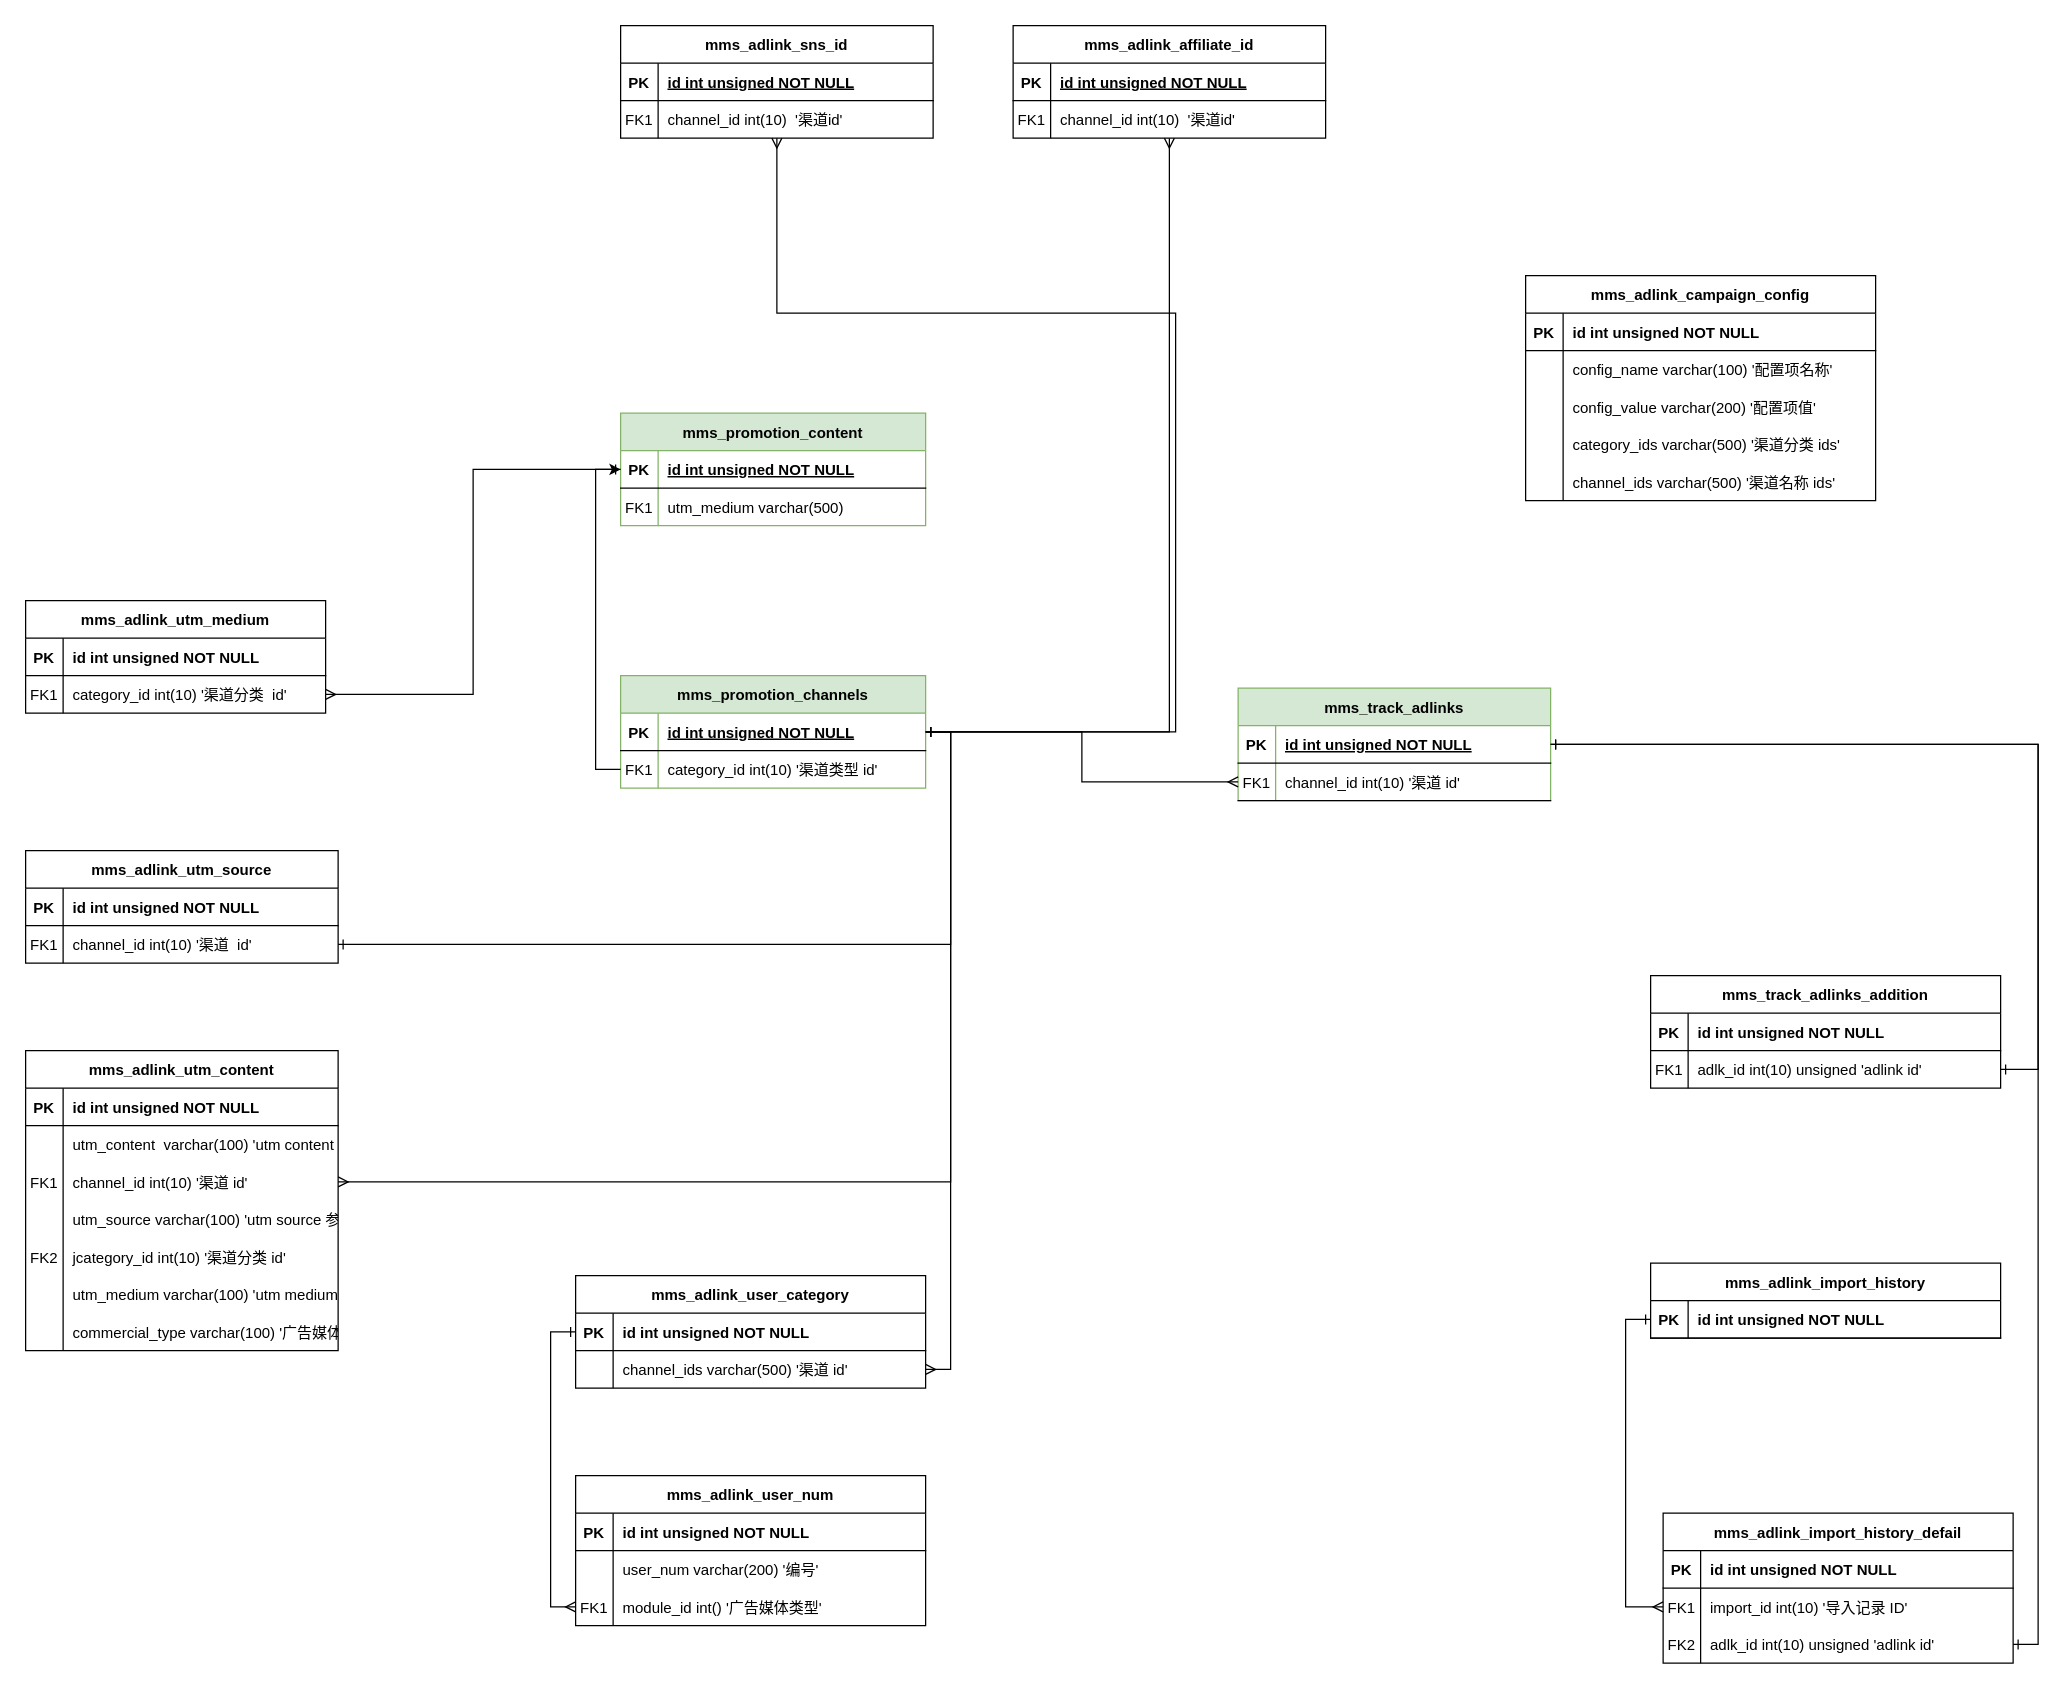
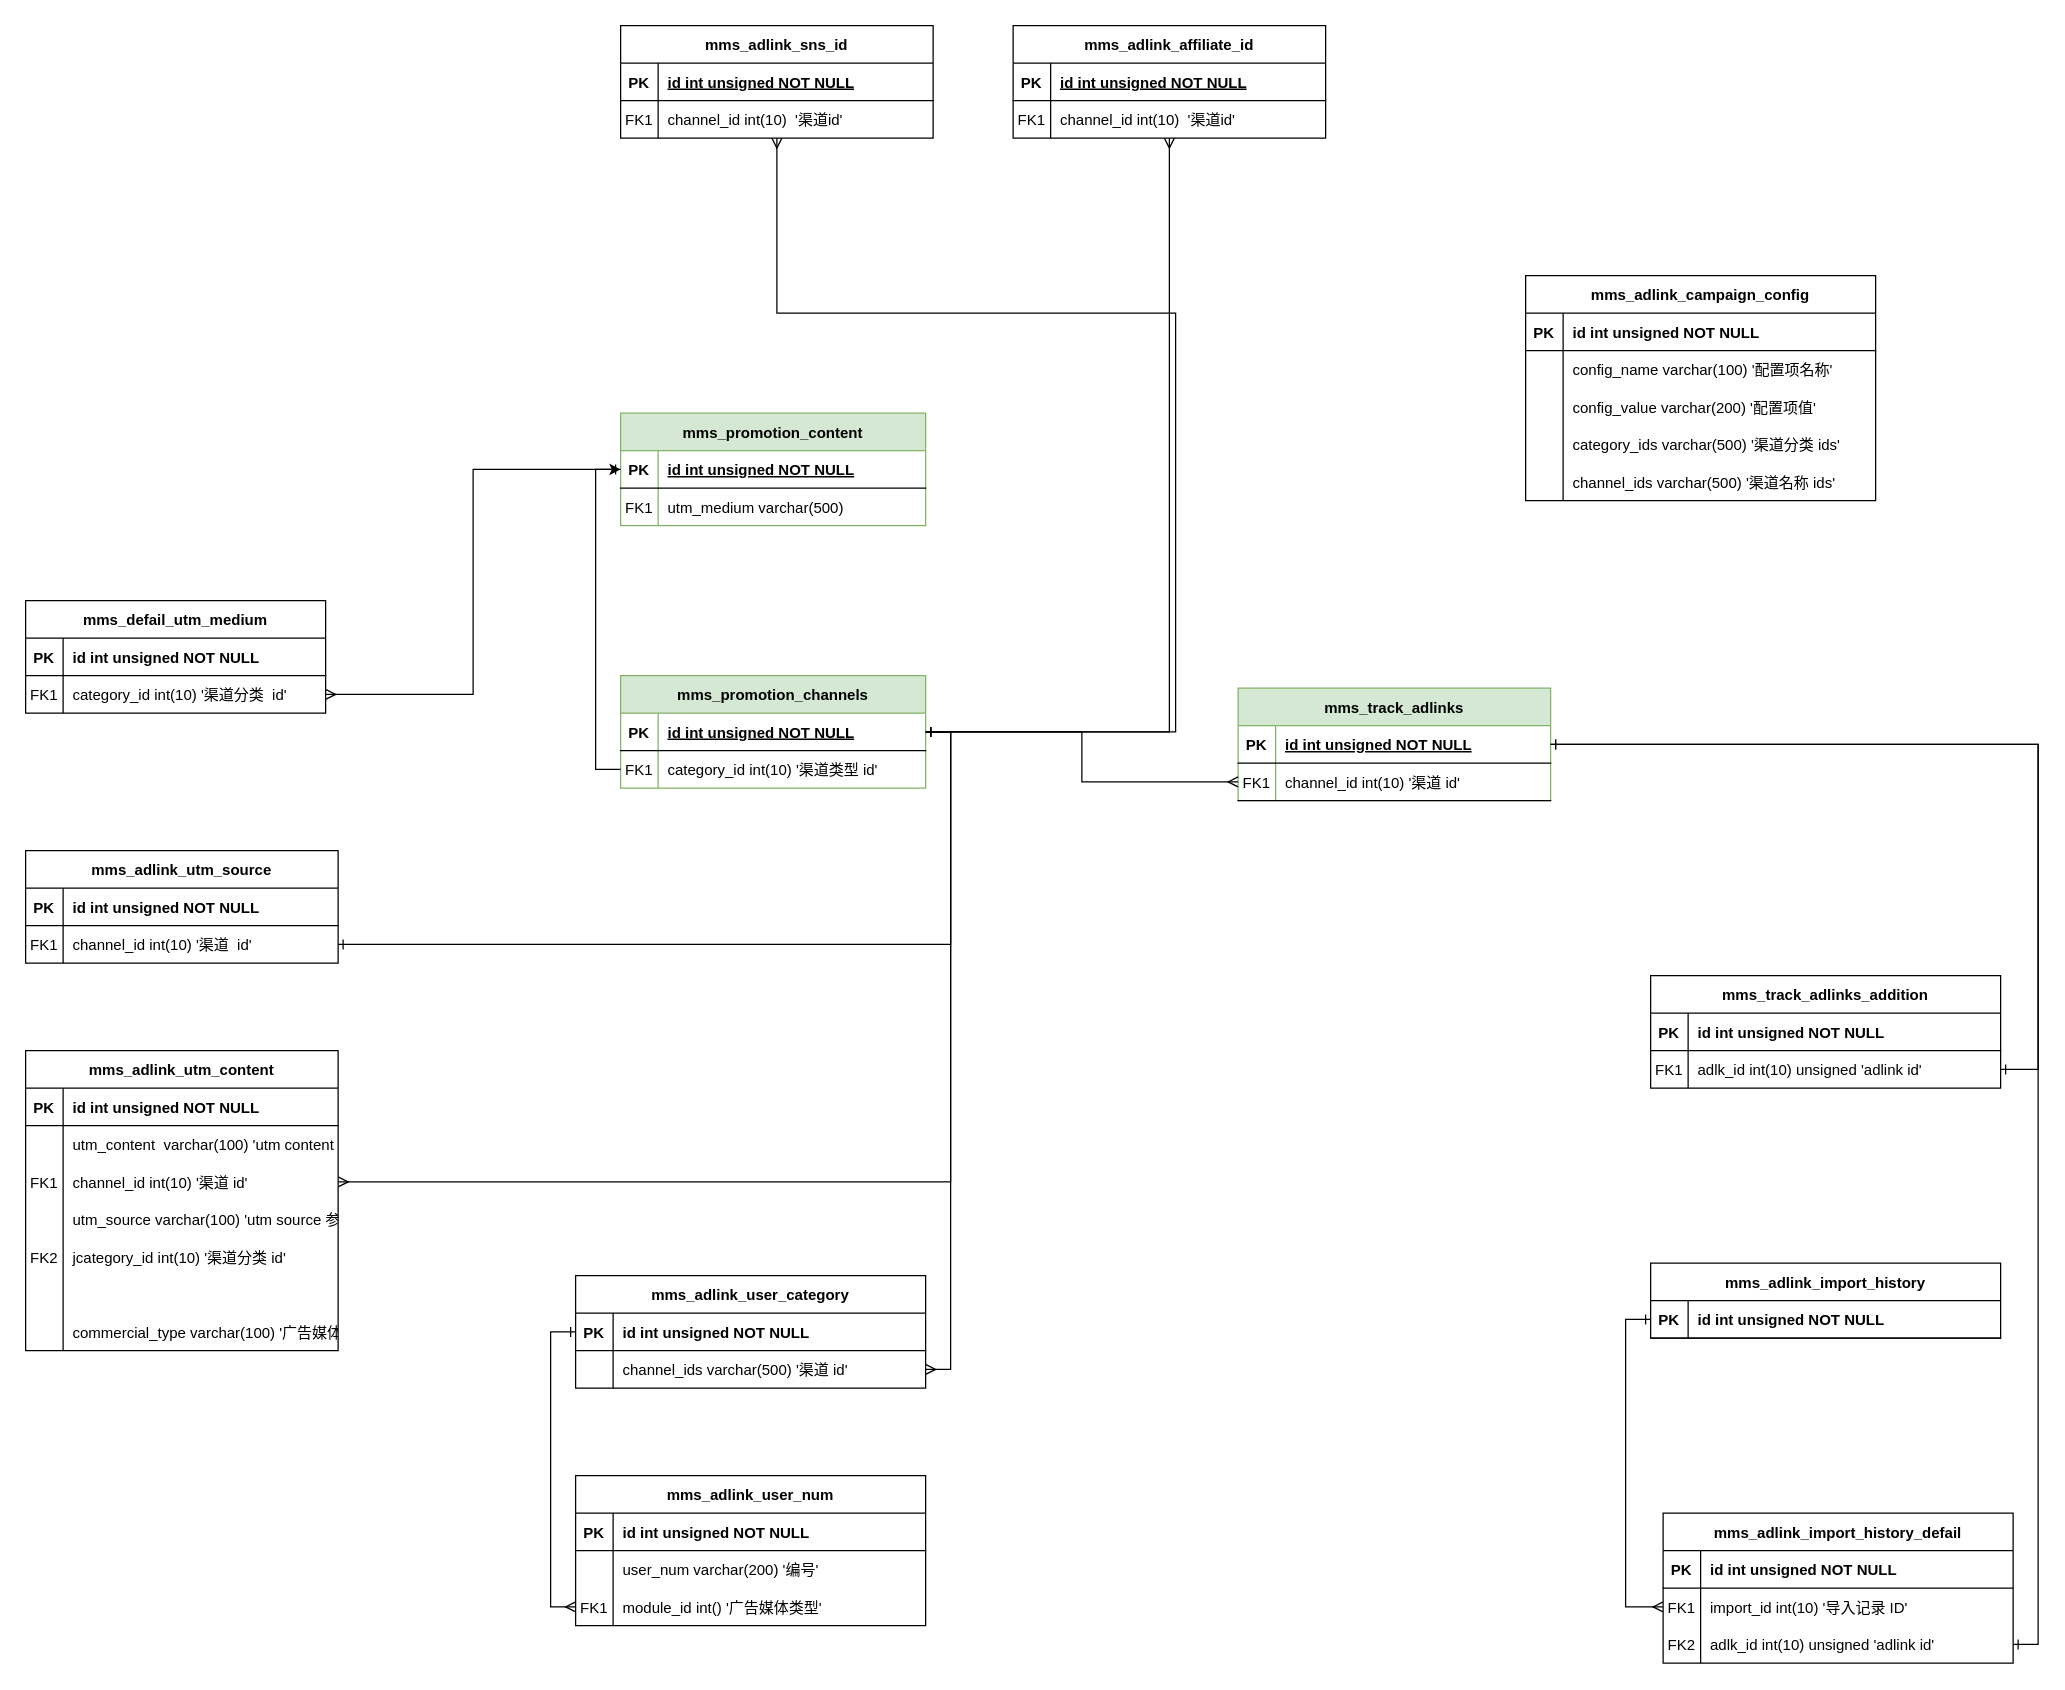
- <mxCell id="100" value="mms_adlink_utm_medium" style="shape=table;startSize=30;container=1;collapsible=1;childLayout=tableLayout;fixedRows=1;rowLines=0;fontStyle=1;align=center;resizeLast=1;rounded=0;shadow=0;swimlaneLine=1;swimlaneFillColor=none;labelBackgroundColor=none;labelBorderColor=none;" vertex="1" parent="1"><mxGeometry x="20" y="480" width="240" height="90" as="geometry" /></mxCell>
+ <mxCell id="100" value="mms_defail_utm_medium" style="shape=table;startSize=30;container=1;collapsible=1;childLayout=tableLayout;fixedRows=1;rowLines=0;fontStyle=1;align=center;resizeLast=1;rounded=0;shadow=0;swimlaneLine=1;swimlaneFillColor=none;labelBackgroundColor=none;labelBorderColor=none;" vertex="1" parent="1"><mxGeometry x="20" y="480" width="240" height="90" as="geometry" /></mxCell>
- <mxCell id="125" value="utm_medium varchar(100) 'utm medium 参数'" style="shape=partialRectangle;overflow=hidden;connectable=0;fillColor=none;top=0;left=0;bottom=0;right=0;align=left;spacingLeft=6;fontColor=#000000;strokeColor=#000000;" vertex="1" parent="123"><mxGeometry x="30" width="220" height="30" as="geometry"><mxRectangle width="220" height="30" as="alternateBounds" /></mxGeometry></mxCell>
